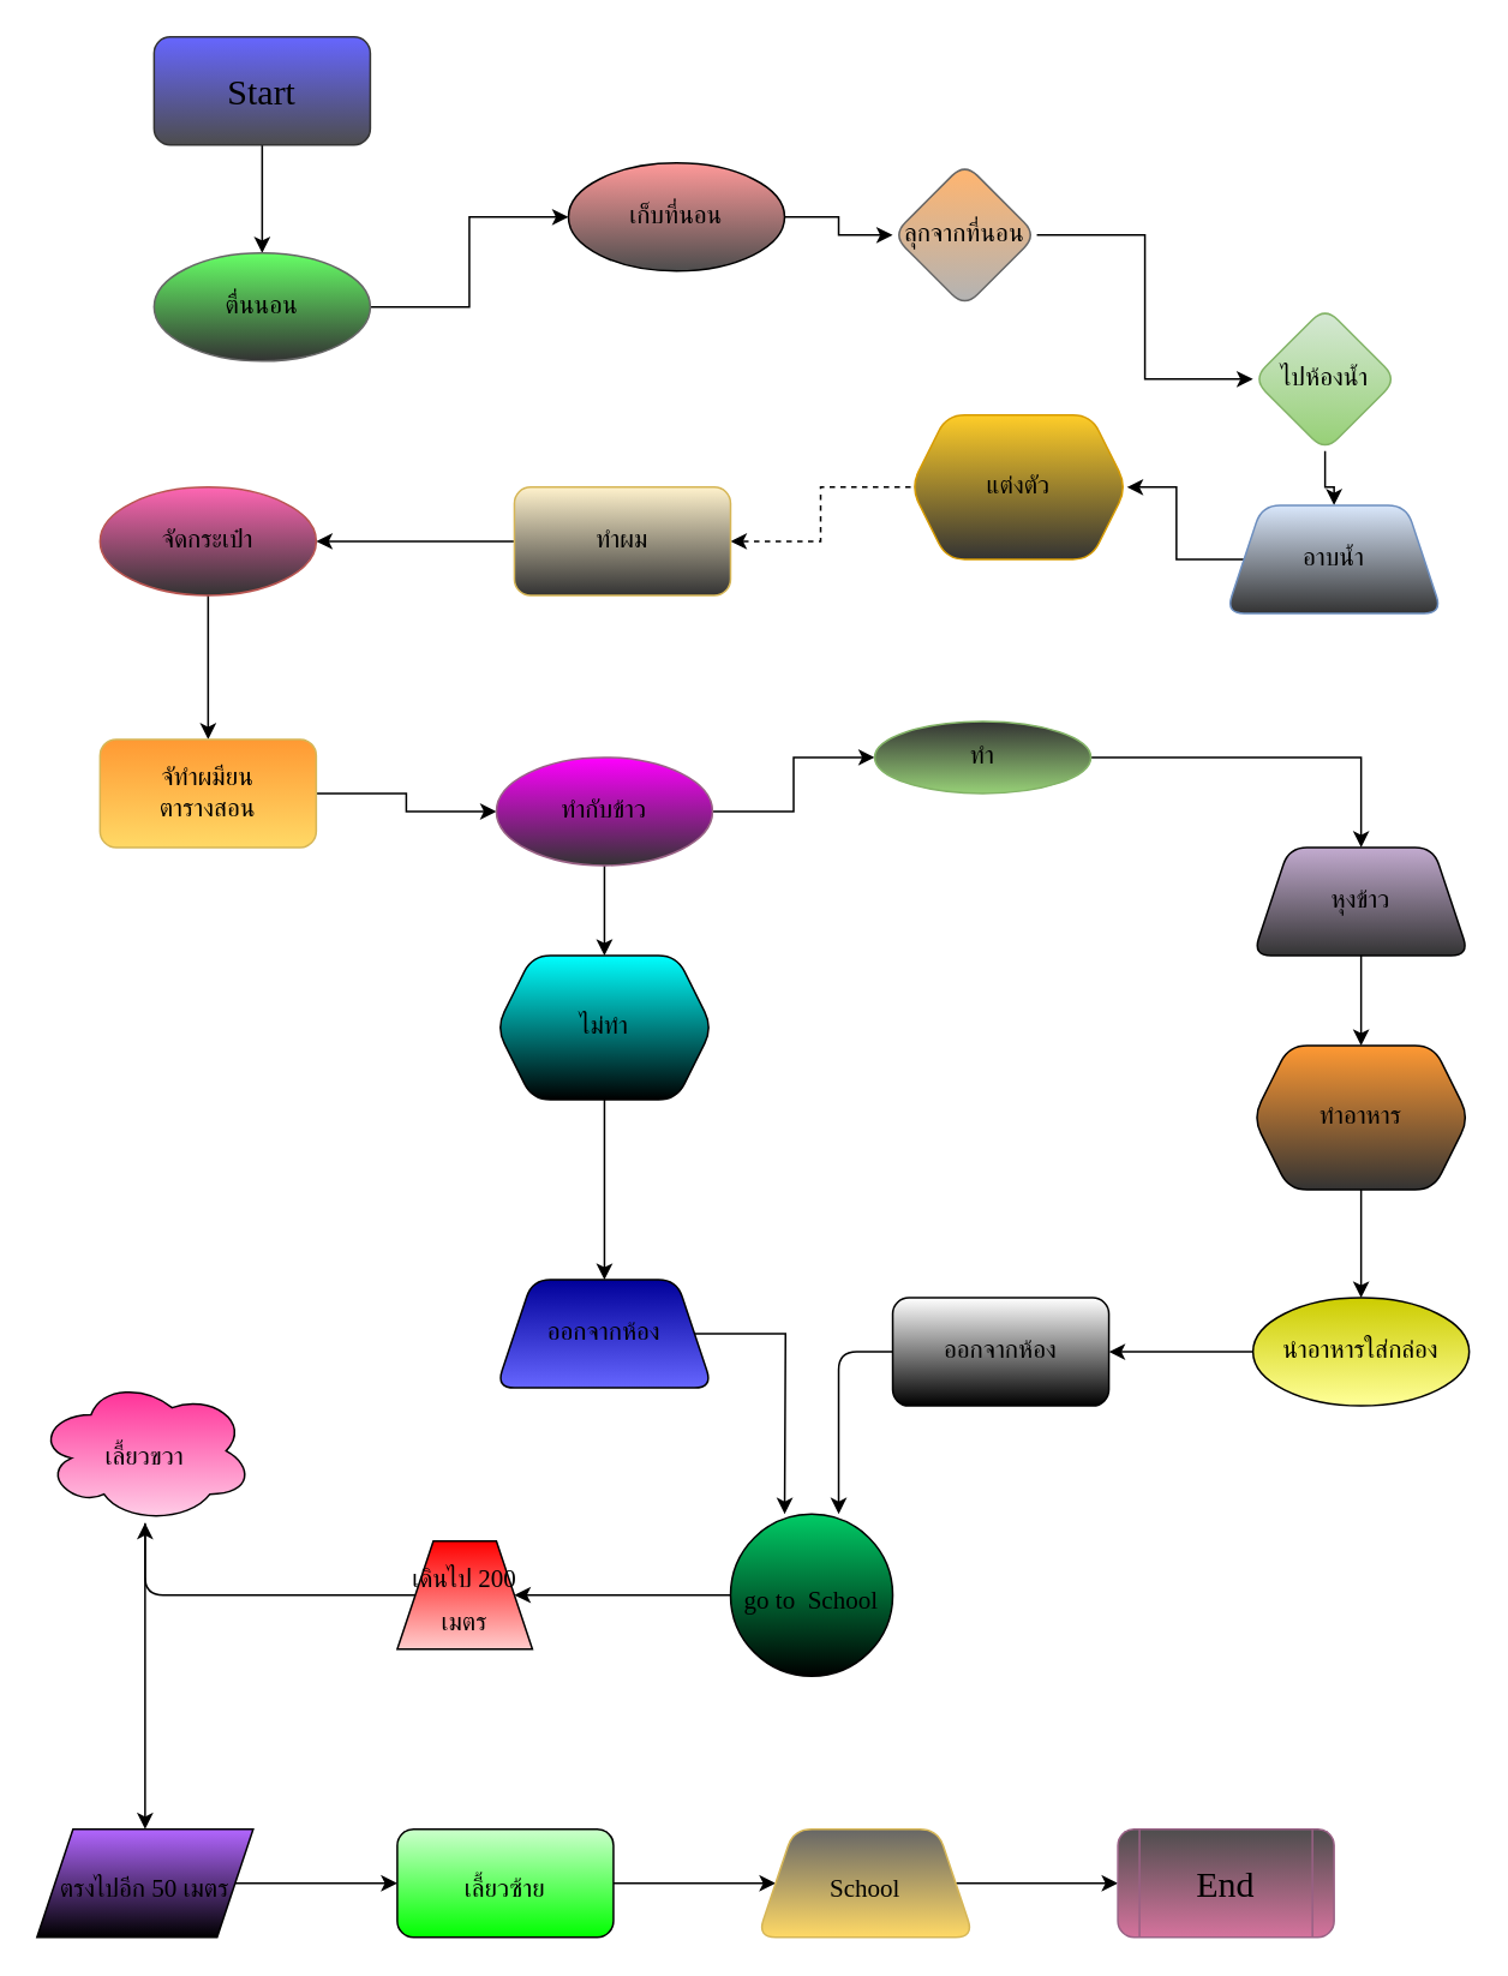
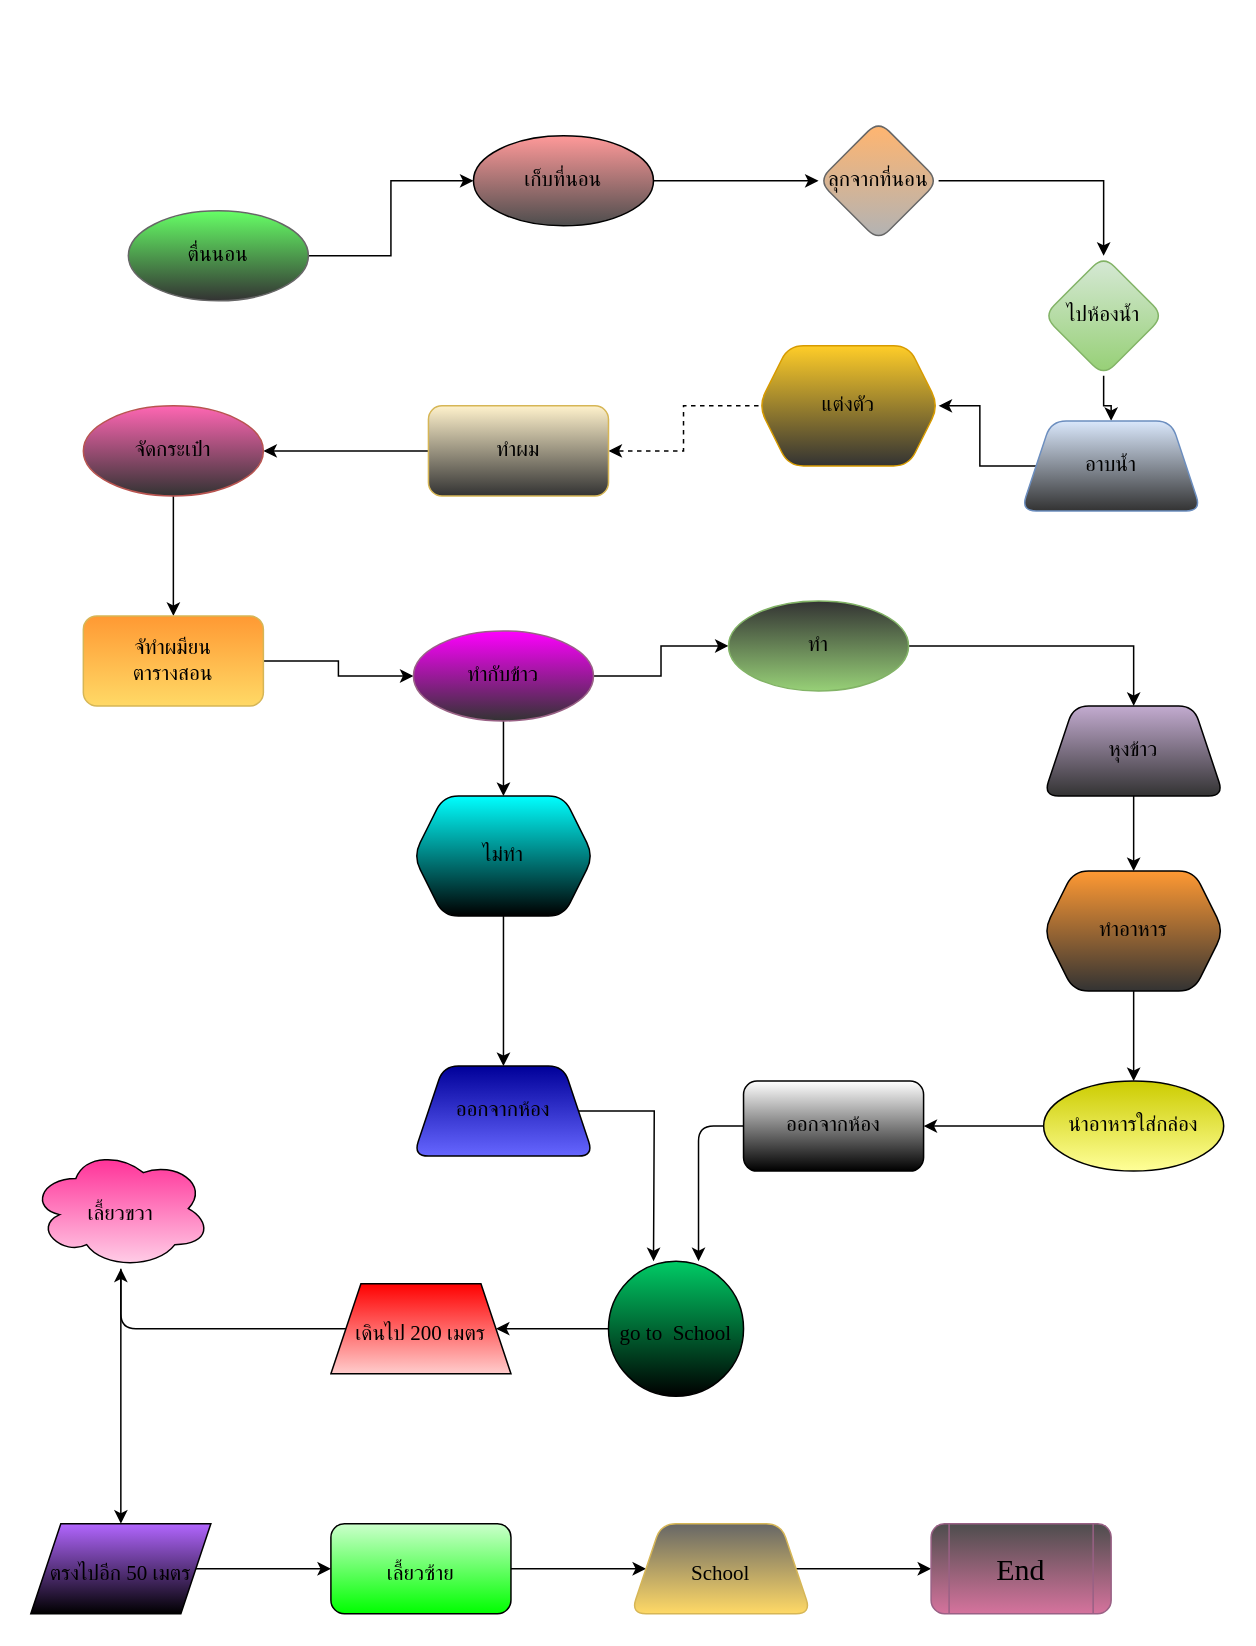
- <mxCell id="3" value="&lt;font face=&quot;Georgia&quot; style=&quot;font-size: 20px;&quot;&gt;Start&lt;/font&gt;" style="rounded=1;whiteSpace=wrap;html=1;fontFamily=Garamond;fillColor=#6666FF;strokeColor=#333333;gradientColor=#4D4D4D;" vertex="1" parent="1"><mxGeometry x="85" y="20" width="120" height="60" as="geometry" /></mxCell>
- <mxCell id="2" value="" style="edgeStyle=orthogonalEdgeStyle;rounded=0;orthogonalLoop=1;jettySize=auto;html=1;fontFamily=Georgia;fontSize=20;" edge="1" parent="1" source="3" target="5"><mxGeometry relative="1" as="geometry" /></mxCell>
- <mxCell id="9" value="&lt;font style=&quot;font-size: 14px;&quot;&gt;ลุกจากที่นอน&lt;/font&gt;" style="rhombus;whiteSpace=wrap;html=1;fontFamily=Garamond;rounded=1;fillColor=#FFB570;strokeColor=#666666;gradientColor=#b3b3b3;" vertex="1" parent="1"><mxGeometry x="495" y="90" width="80" height="80" as="geometry" /></mxCell>
+ <mxCell id="9" value="&lt;font style=&quot;font-size: 14px;&quot;&gt;ลุกจากที่นอน&lt;/font&gt;" style="rhombus;whiteSpace=wrap;html=1;fontFamily=Garamond;rounded=1;fillColor=#FFB570;strokeColor=#666666;gradientColor=#b3b3b3;" vertex="1" parent="1"><mxGeometry x="545" y="80" width="80" height="80" as="geometry" /></mxCell>
- <mxCell id="26" value="&lt;font style=&quot;font-size: 14px;&quot;&gt;ทำ&lt;/font&gt;" style="ellipse;whiteSpace=wrap;html=1;fontFamily=Garamond;rounded=1;fillColor=#333333;gradientColor=#97d077;strokeColor=#82b366;" vertex="1" parent="1"><mxGeometry x="485" y="400" width="120" height="40" as="geometry" /></mxCell>
+ <mxCell id="26" value="&lt;font style=&quot;font-size: 14px;&quot;&gt;ทำ&lt;/font&gt;" style="ellipse;whiteSpace=wrap;html=1;fontFamily=Garamond;rounded=1;fillColor=#333333;gradientColor=#97d077;strokeColor=#82b366;" vertex="1" parent="1"><mxGeometry x="485" y="400" width="120" height="60" as="geometry" /></mxCell>
- <mxCell id="42" value="&lt;font style=&quot;font-size: 14px;&quot;&gt;เดินไป 200 เมตร&lt;/font&gt;" style="shape=trapezoid;perimeter=trapezoidPerimeter;whiteSpace=wrap;html=1;fixedSize=1;fontSize=20;fontFamily=Georgia;gradientColor=#FFCCCC;fillColor=#FF0000;" vertex="1" parent="1"><mxGeometry x="220" y="855" width="75" height="60" as="geometry" /></mxCell>
+ <mxCell id="42" value="&lt;font style=&quot;font-size: 14px;&quot;&gt;เดินไป 200 เมตร&lt;/font&gt;" style="shape=trapezoid;perimeter=trapezoidPerimeter;whiteSpace=wrap;html=1;fixedSize=1;fontSize=20;fontFamily=Georgia;gradientColor=#FFCCCC;fillColor=#FF0000;" vertex="1" parent="1"><mxGeometry x="220" y="855" width="120" height="60" as="geometry" /></mxCell>
